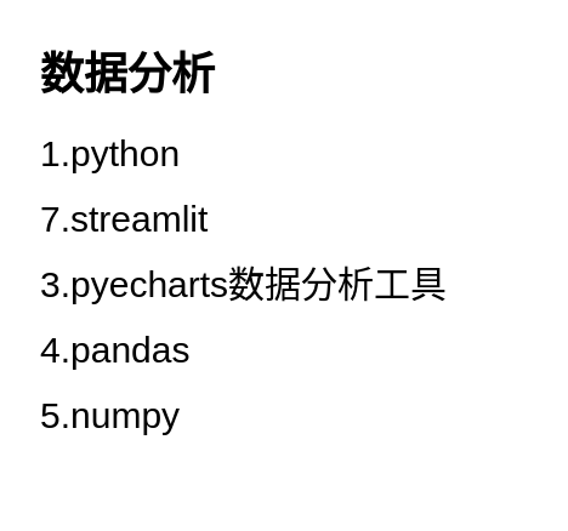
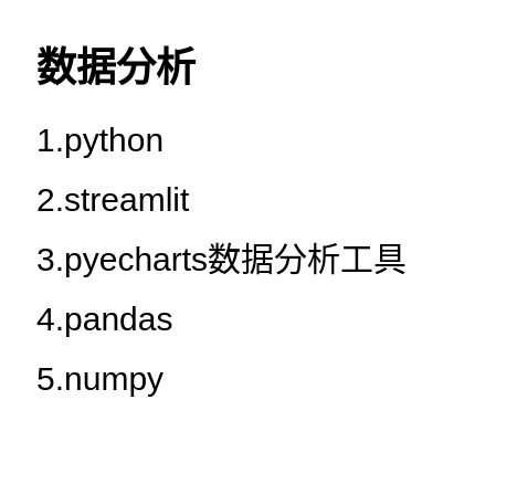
- <mxCell id="2" value="&lt;h1 style=&quot;margin-top: 0px;&quot;&gt;数据分析&lt;/h1&gt;&lt;p&gt;&lt;font style=&quot;font-size: 20px;&quot;&gt;1.python&lt;/font&gt;&lt;/p&gt;&lt;p&gt;&lt;font style=&quot;font-size: 20px;&quot;&gt;7.streamlit&lt;/font&gt;&lt;/p&gt;&lt;p&gt;&lt;font style=&quot;font-size: 20px;&quot;&gt;3.pyecharts数据分析工具&lt;/font&gt;&lt;/p&gt;&lt;p&gt;&lt;font style=&quot;font-size: 20px;&quot;&gt;4.pandas&lt;/font&gt;&lt;/p&gt;&lt;p&gt;&lt;font style=&quot;font-size: 20px;&quot;&gt;5.numpy&lt;/font&gt;&lt;/p&gt;" style="text;html=1;whiteSpace=wrap;overflow=hidden;rounded=0;" vertex="1" parent="1"><mxGeometry x="20" y="20" width="270" height="250" as="geometry" /></mxCell>
+ <mxCell id="2" value="&lt;h1 style=&quot;margin-top: 0px;&quot;&gt;数据分析&lt;/h1&gt;&lt;p&gt;&lt;font style=&quot;font-size: 20px;&quot;&gt;1.python&lt;/font&gt;&lt;/p&gt;&lt;p&gt;&lt;font style=&quot;font-size: 20px;&quot;&gt;2.streamlit&lt;/font&gt;&lt;/p&gt;&lt;p&gt;&lt;font style=&quot;font-size: 20px;&quot;&gt;3.pyecharts数据分析工具&lt;/font&gt;&lt;/p&gt;&lt;p&gt;&lt;font style=&quot;font-size: 20px;&quot;&gt;4.pandas&lt;/font&gt;&lt;/p&gt;&lt;p&gt;&lt;font style=&quot;font-size: 20px;&quot;&gt;5.numpy&lt;/font&gt;&lt;/p&gt;" style="text;html=1;whiteSpace=wrap;overflow=hidden;rounded=0;" vertex="1" parent="1"><mxGeometry x="20" y="20" width="270" height="250" as="geometry" /></mxCell>
